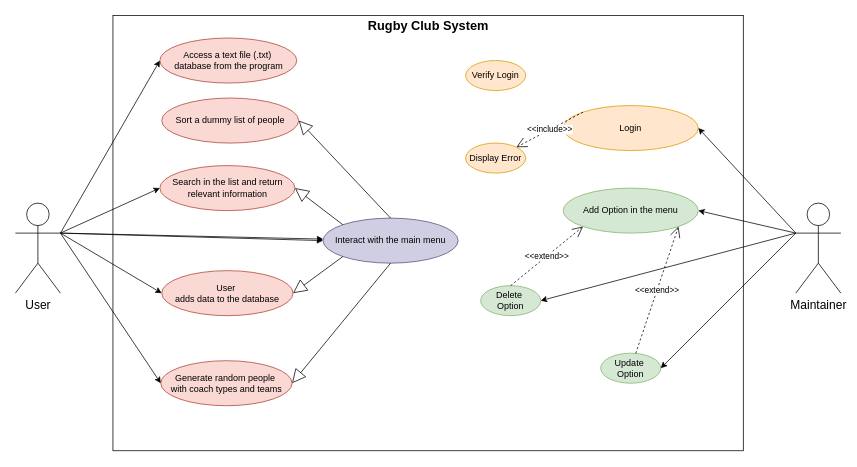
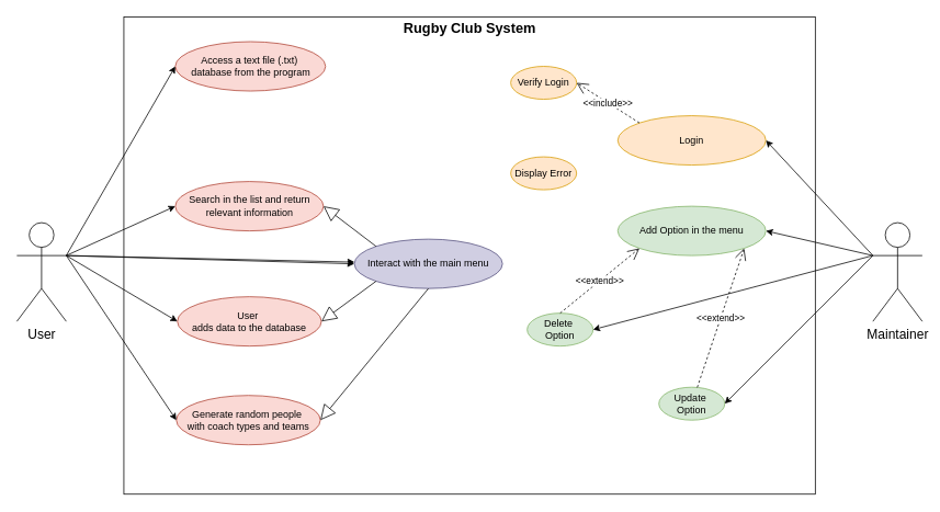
- <mxCell id="5" value="Sort a dummy list of people" style="ellipse;whiteSpace=wrap;html=1;fillColor=#fad9d5;strokeColor=#ae4132;" parent="1" vertex="1"><mxGeometry x="215" y="130" width="182.5" height="60" as="geometry" /></mxCell>
- <mxCell id="18" value="&amp;lt;&amp;lt;include&amp;gt;&amp;gt;" style="endArrow=open;endSize=12;dashed=1;html=1;rounded=0;exitX=0;exitY=0;exitDx=0;exitDy=0;" parent="1" source="14" target="17" edge="1"><mxGeometry x="-0.002" width="160" relative="1" as="geometry"><mxPoint x="410" y="180" as="sourcePoint" /><mxPoint x="570" y="180" as="targetPoint" /><mxPoint as="offset" /></mxGeometry></mxCell>
+ <mxCell id="18" value="&amp;lt;&amp;lt;include&amp;gt;&amp;gt;" style="endArrow=open;endSize=12;dashed=1;html=1;rounded=0;exitX=0;exitY=0;exitDx=0;exitDy=0;entryX=1;entryY=0.5;entryDx=0;entryDy=0;" parent="1" source="14" target="16" edge="1"><mxGeometry x="-0.002" width="160" relative="1" as="geometry"><mxPoint x="410" y="180" as="sourcePoint" /><mxPoint x="570" y="180" as="targetPoint" /><mxPoint as="offset" /></mxGeometry></mxCell>
- <mxCell id="31" value="" style="endArrow=block;endSize=16;endFill=0;html=1;rounded=0;entryX=1;entryY=0.5;entryDx=0;entryDy=0;exitX=0.5;exitY=0;exitDx=0;exitDy=0;" parent="1" source="27" target="5" edge="1"><mxGeometry width="160" relative="1" as="geometry"><mxPoint x="487" y="120" as="sourcePoint" /><mxPoint x="410" y="164" as="targetPoint" /></mxGeometry></mxCell>
